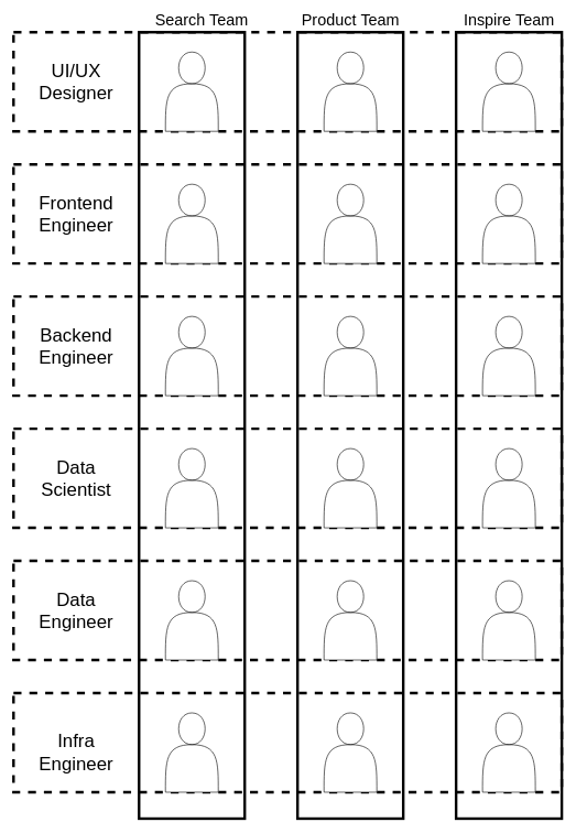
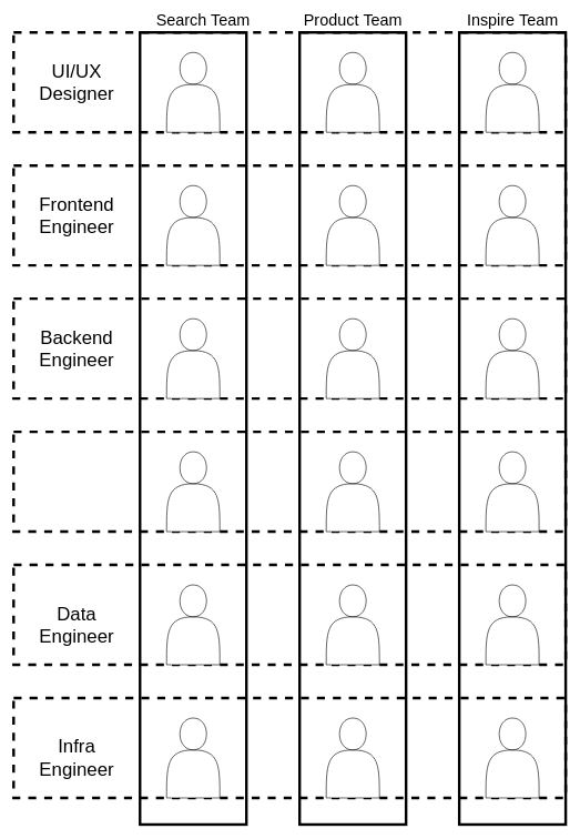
- <mxCell id="25" value="&lt;font style=&quot;font-size: 28px&quot;&gt;Data Scientist&lt;/font&gt;" style="text;html=1;strokeColor=none;fillColor=none;align=center;verticalAlign=middle;whiteSpace=wrap;rounded=0;dashed=1;" vertex="1" parent="1"><mxGeometry x="60" y="698" width="110" height="50" as="geometry" /></mxCell>
- <mxCell id="33" value="&lt;font&gt;&lt;span style=&quot;font-size: 28px&quot;&gt;Data&lt;/span&gt;&lt;br&gt;&lt;span style=&quot;font-size: 28px&quot;&gt;Engineer&lt;/span&gt;&lt;br&gt;&lt;/font&gt;" style="text;html=1;strokeColor=none;fillColor=none;align=center;verticalAlign=middle;whiteSpace=wrap;rounded=0;dashed=1;" vertex="1" parent="1"><mxGeometry x="60" y="898" width="110" height="50" as="geometry" /></mxCell>
+ <mxCell id="33" value="&lt;font&gt;&lt;span style=&quot;font-size: 28px&quot;&gt;Data&lt;/span&gt;&lt;br&gt;&lt;span style=&quot;font-size: 28px&quot;&gt;Engineer&lt;/span&gt;&lt;br&gt;&lt;/font&gt;" style="text;html=1;strokeColor=none;fillColor=none;align=center;verticalAlign=middle;whiteSpace=wrap;rounded=0;dashed=1;" vertex="1" parent="1"><mxGeometry x="60" y="913" width="110" height="50" as="geometry" /></mxCell>
